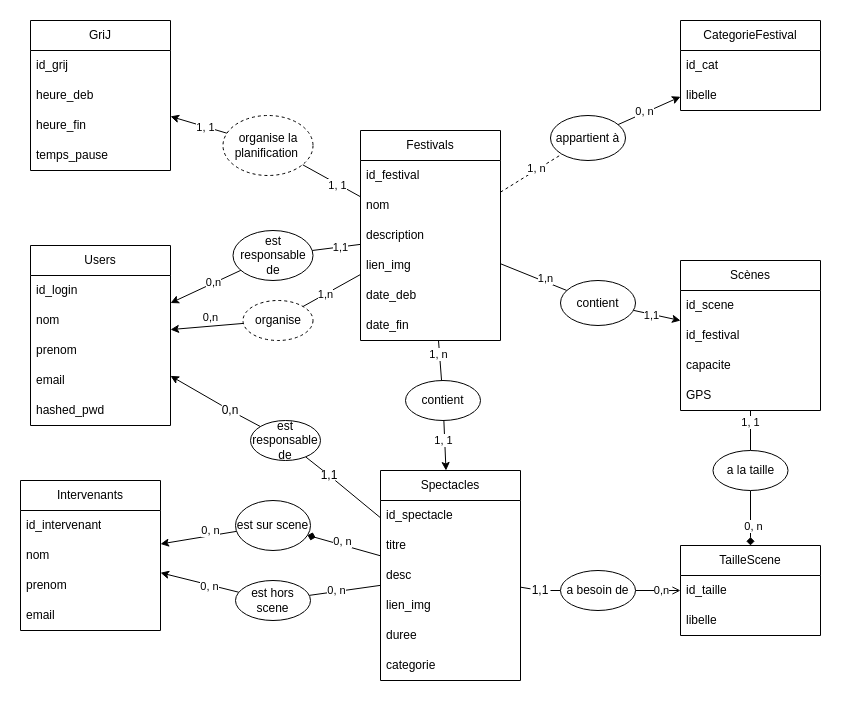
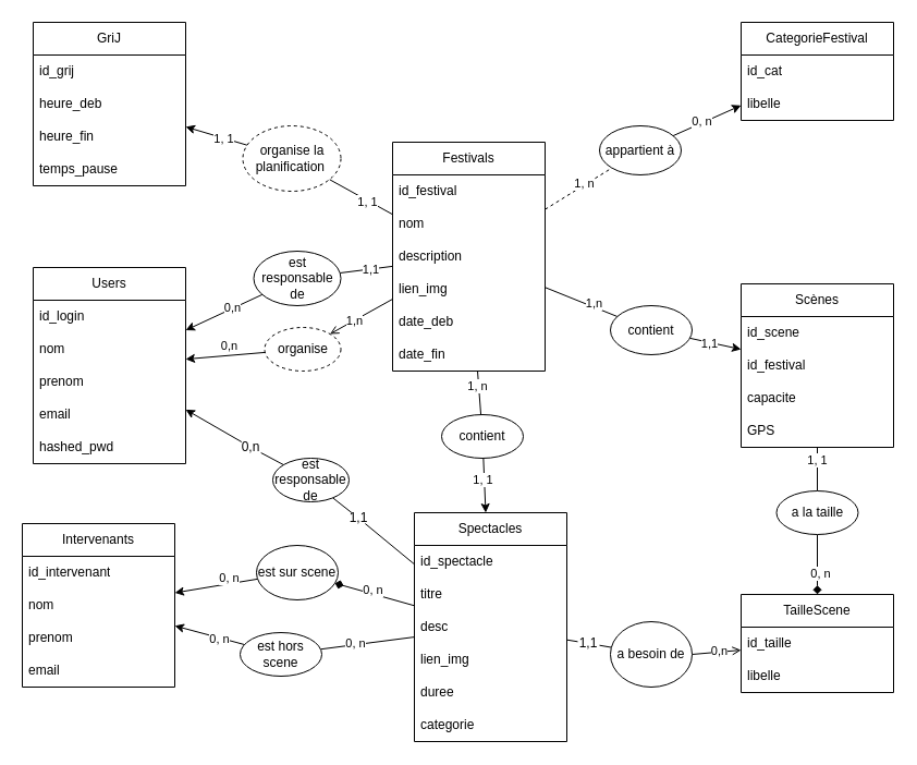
- <mxCell id="53" value="" style="html=1;endArrow=none;" parent="1" source="8" target="58" edge="1"><mxGeometry relative="1" as="geometry"><mxPoint x="360" y="265" as="sourcePoint" /><mxPoint x="160" y="155" as="targetPoint" /></mxGeometry></mxCell>
+ <mxCell id="53" value="" style="html=1;endArrow=open;" parent="1" source="8" target="58" edge="1"><mxGeometry relative="1" as="geometry"><mxPoint x="360" y="265" as="sourcePoint" /><mxPoint x="160" y="155" as="targetPoint" /></mxGeometry></mxCell>
- <mxCell id="91" value="a besoin de" style="ellipse;whiteSpace=wrap;html=1;" parent="1" vertex="1"><mxGeometry x="560" y="570" width="75" height="40" as="geometry" /></mxCell>
+ <mxCell id="91" value="a besoin de" style="ellipse;whiteSpace=wrap;html=1;" parent="1" vertex="1"><mxGeometry x="560" y="570" width="75" height="60" as="geometry" /></mxCell>
- <mxCell id="77" value="est hors scene" style="ellipse;whiteSpace=wrap;html=1;" parent="1" vertex="1"><mxGeometry x="235" y="580" width="75" height="40" as="geometry" /></mxCell>
+ <mxCell id="77" value="est hors scene" style="ellipse;whiteSpace=wrap;html=1;" parent="1" vertex="1"><mxGeometry x="220" y="580" width="75" height="40" as="geometry" /></mxCell>
